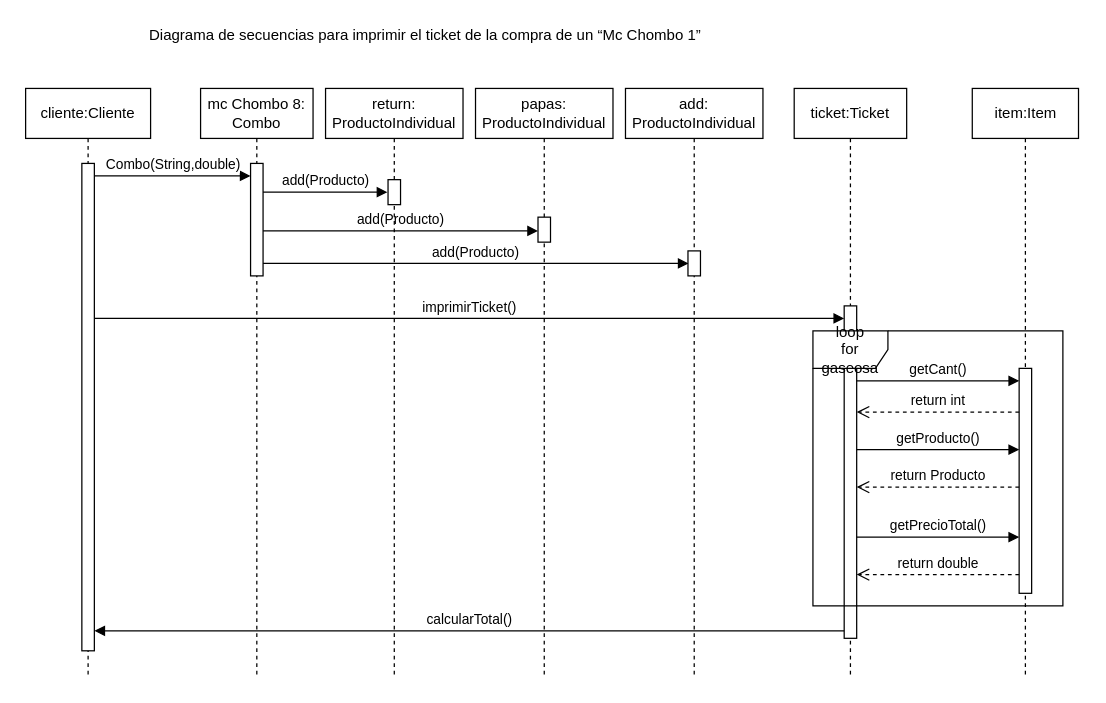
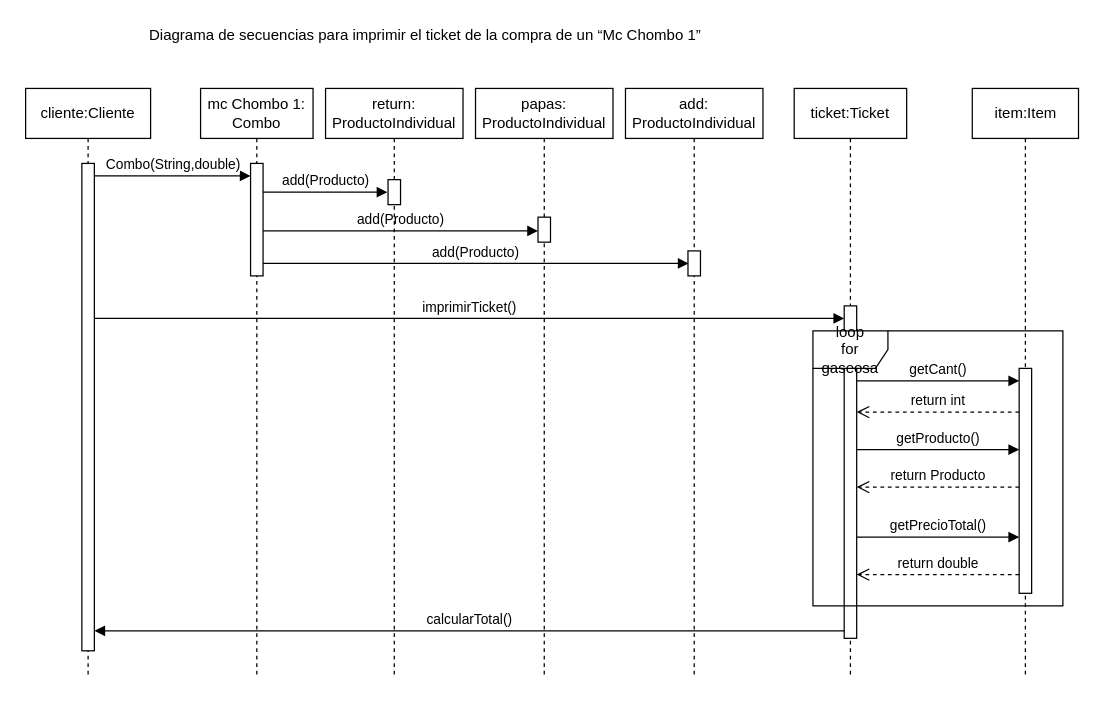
- <mxCell id="17" value="mc Chombo 8:&lt;div&gt;Combo&lt;/div&gt;" style="shape=umlLifeline;perimeter=lifelinePerimeter;whiteSpace=wrap;html=1;container=1;dropTarget=0;collapsible=0;recursiveResize=0;outlineConnect=0;portConstraint=eastwest;newEdgeStyle={&quot;curved&quot;:0,&quot;rounded&quot;:0};" parent="1" vertex="1"><mxGeometry x="160" y="70" width="90" height="470" as="geometry" /></mxCell>
+ <mxCell id="17" value="mc Chombo 1:&lt;div&gt;Combo&lt;/div&gt;" style="shape=umlLifeline;perimeter=lifelinePerimeter;whiteSpace=wrap;html=1;container=1;dropTarget=0;collapsible=0;recursiveResize=0;outlineConnect=0;portConstraint=eastwest;newEdgeStyle={&quot;curved&quot;:0,&quot;rounded&quot;:0};" parent="1" vertex="1"><mxGeometry x="160" y="70" width="90" height="470" as="geometry" /></mxCell>
